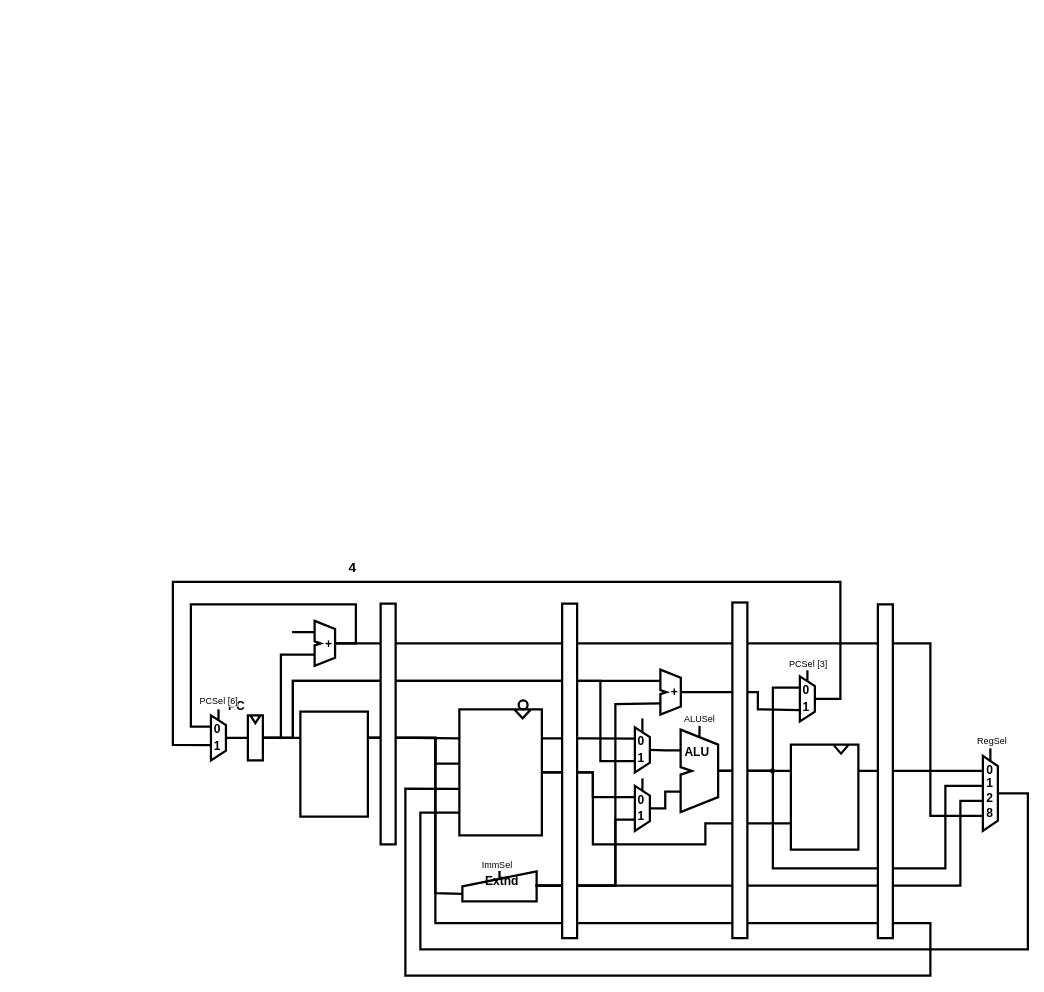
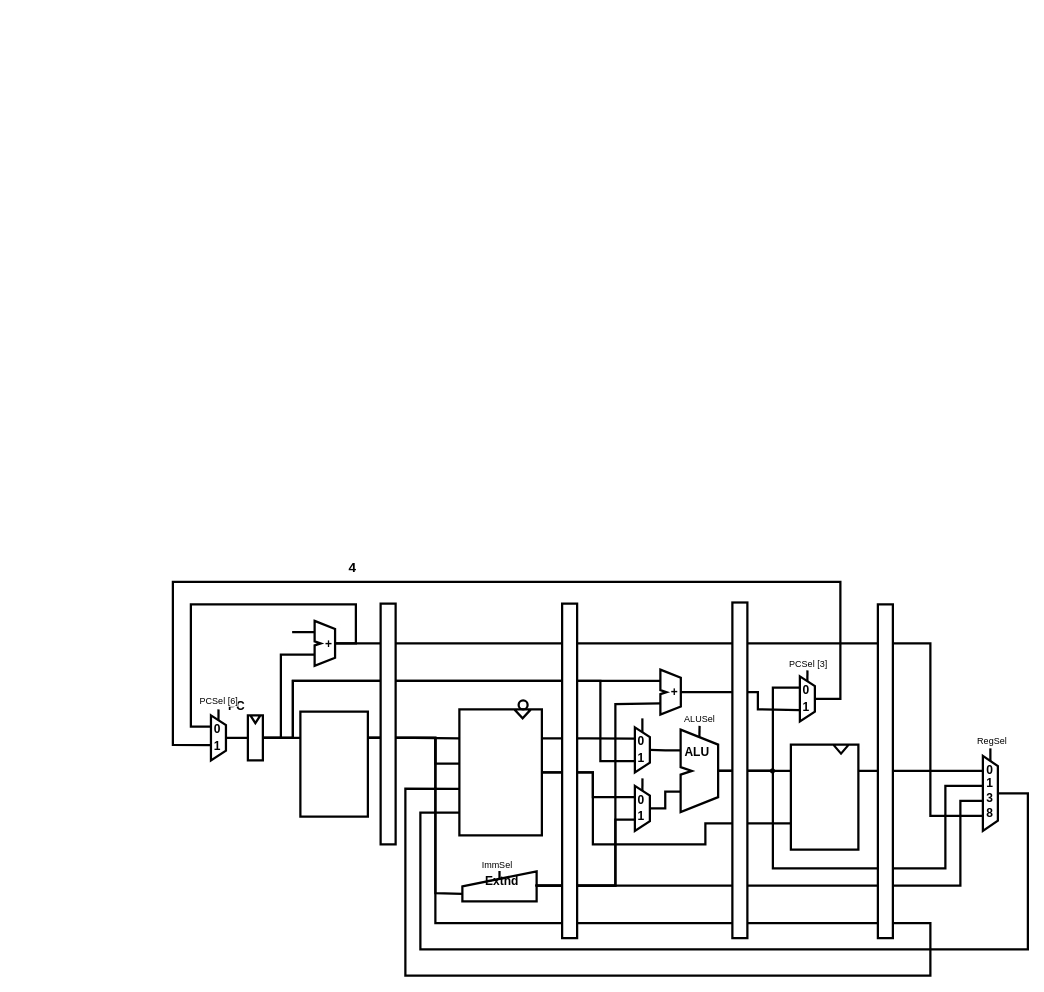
- <mxCell id="55" value="&lt;b style=&quot;font-size: 16px;&quot;&gt;2&lt;/b&gt;" style="text;html=1;strokeColor=none;fillColor=none;align=center;verticalAlign=middle;whiteSpace=wrap;rounded=0;points=[];fontSize=16;" parent="49" vertex="1"><mxGeometry x="7.467" y="52.71" width="5.333" height="8.571" as="geometry" /></mxCell>
+ <mxCell id="55" value="&lt;b style=&quot;font-size: 16px;&quot;&gt;3&lt;/b&gt;" style="text;html=1;strokeColor=none;fillColor=none;align=center;verticalAlign=middle;whiteSpace=wrap;rounded=0;points=[];fontSize=16;" parent="49" vertex="1"><mxGeometry x="7.467" y="52.71" width="5.333" height="8.571" as="geometry" /></mxCell>
